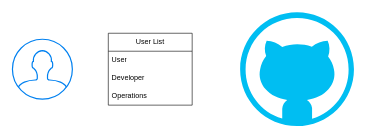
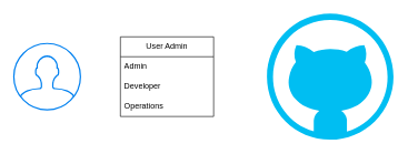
- <mxCell id="4" value="User List" style="swimlane;fontStyle=0;childLayout=stackLayout;horizontal=1;startSize=30;horizontalStack=0;resizeParent=1;resizeParentMax=0;resizeLast=0;collapsible=1;marginBottom=0;whiteSpace=wrap;html=1;" vertex="1" parent="1"><mxGeometry x="180" y="55" width="140" height="120" as="geometry" /></mxCell>
+ <mxCell id="4" value="User Admin" style="swimlane;fontStyle=0;childLayout=stackLayout;horizontal=1;startSize=30;horizontalStack=0;resizeParent=1;resizeParentMax=0;resizeLast=0;collapsible=1;marginBottom=0;whiteSpace=wrap;html=1;" vertex="1" parent="1"><mxGeometry x="180" y="55" width="140" height="120" as="geometry" /></mxCell>
- <mxCell id="5" value="User" style="text;strokeColor=none;fillColor=none;align=left;verticalAlign=middle;spacingLeft=4;spacingRight=4;overflow=hidden;points=[[0,0.5],[1,0.5]];portConstraint=eastwest;rotatable=0;whiteSpace=wrap;html=1;" vertex="1" parent="4"><mxGeometry y="30" width="140" height="30" as="geometry" /></mxCell>
+ <mxCell id="5" value="Admin" style="text;strokeColor=none;fillColor=none;align=left;verticalAlign=middle;spacingLeft=4;spacingRight=4;overflow=hidden;points=[[0,0.5],[1,0.5]];portConstraint=eastwest;rotatable=0;whiteSpace=wrap;html=1;" vertex="1" parent="4"><mxGeometry y="30" width="140" height="30" as="geometry" /></mxCell>
